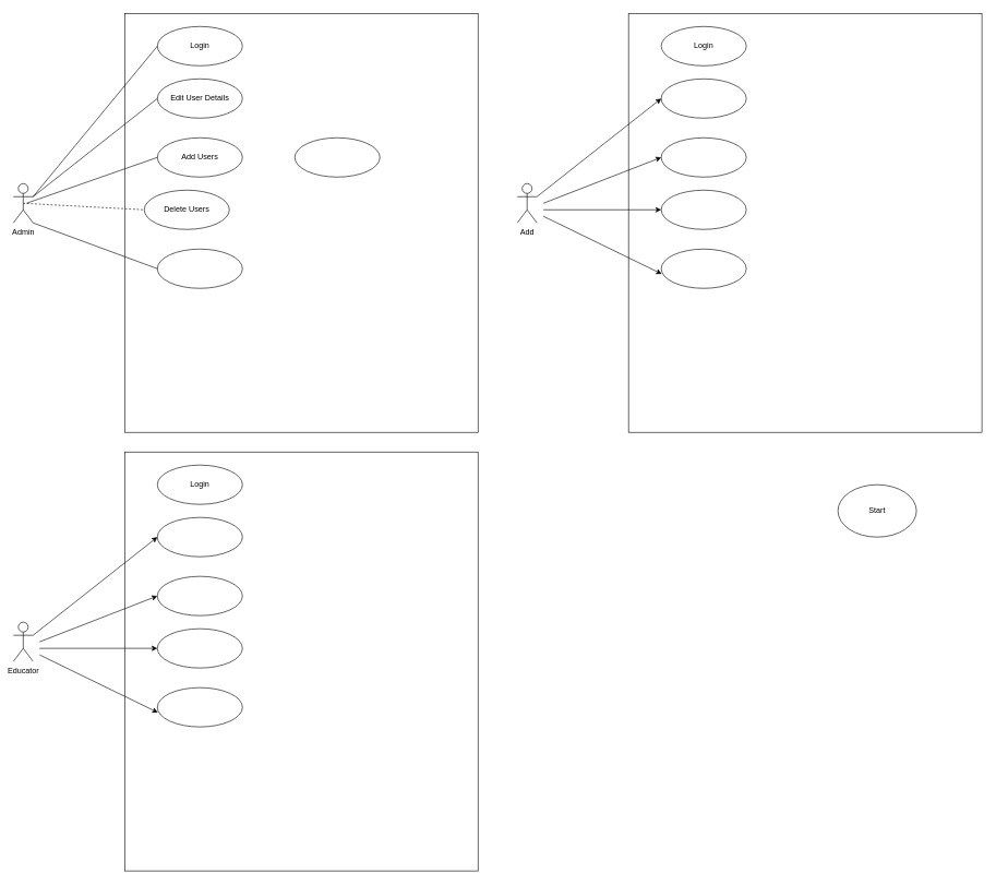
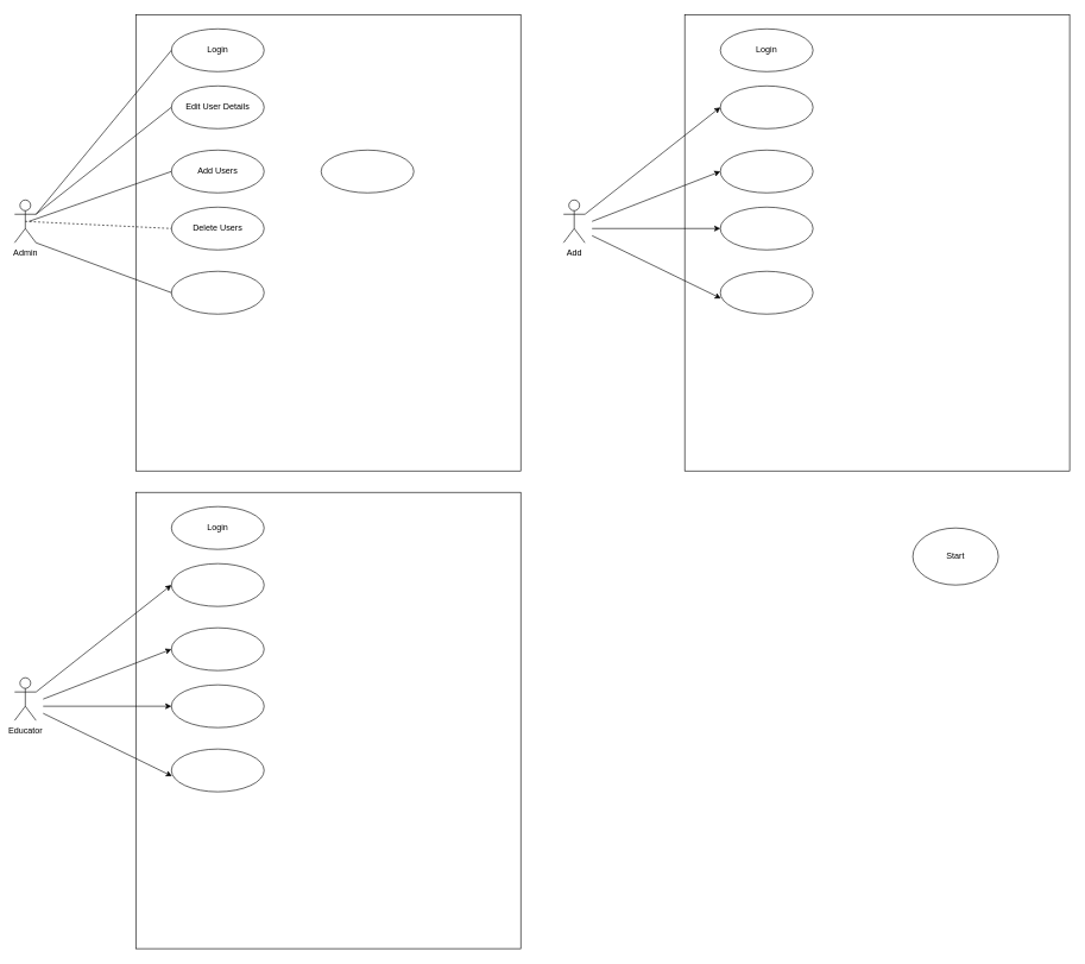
- <mxCell id="7" value="Delete Users" style="ellipse;whiteSpace=wrap;html=1;" parent="1" vertex="1"><mxGeometry x="220" y="290" width="130" height="60" as="geometry" /></mxCell>
+ <mxCell id="7" value="Delete Users" style="ellipse;whiteSpace=wrap;html=1;" parent="1" vertex="1"><mxGeometry x="240" y="290" width="130" height="60" as="geometry" /></mxCell>
